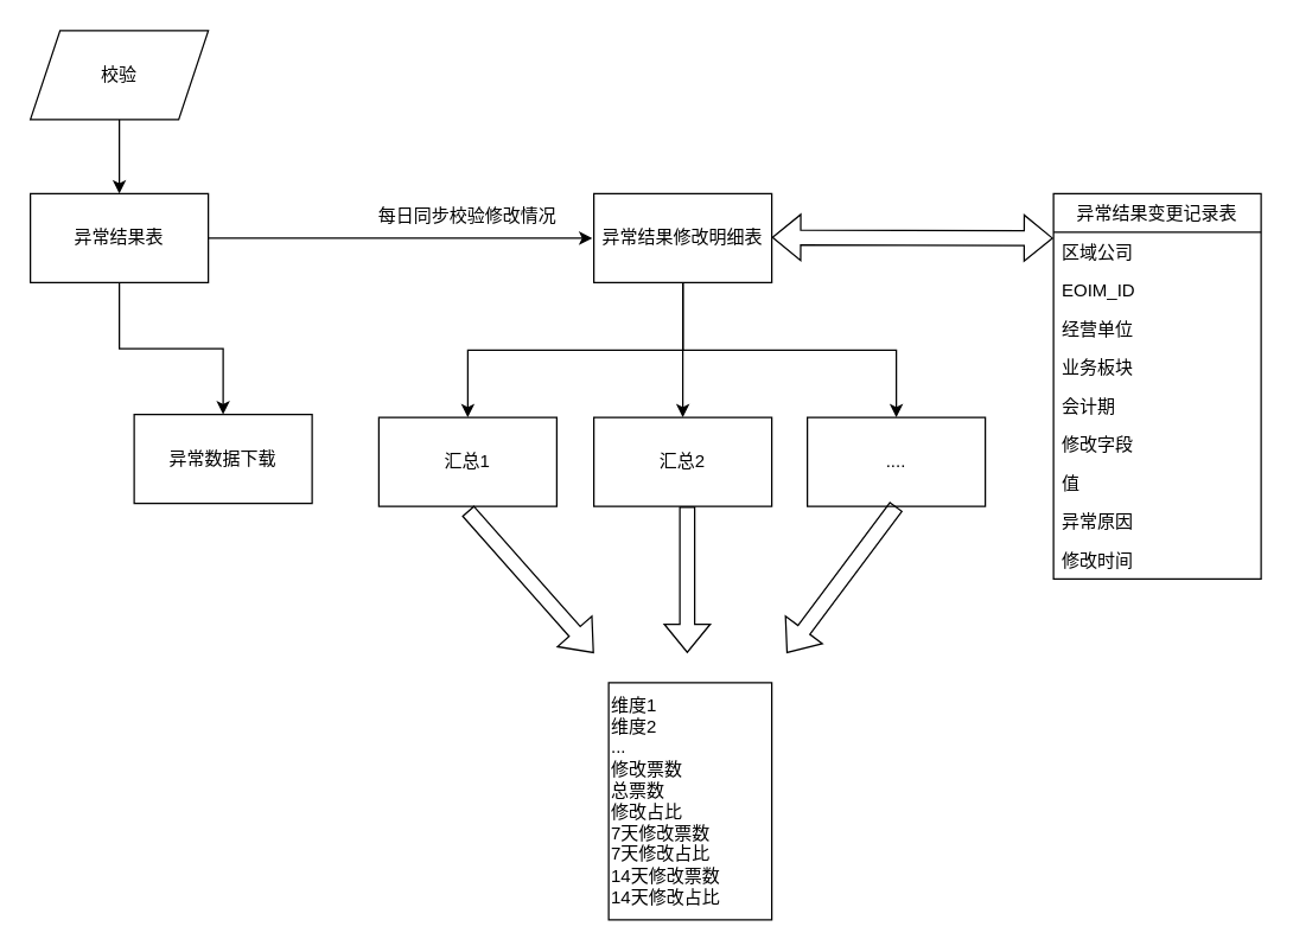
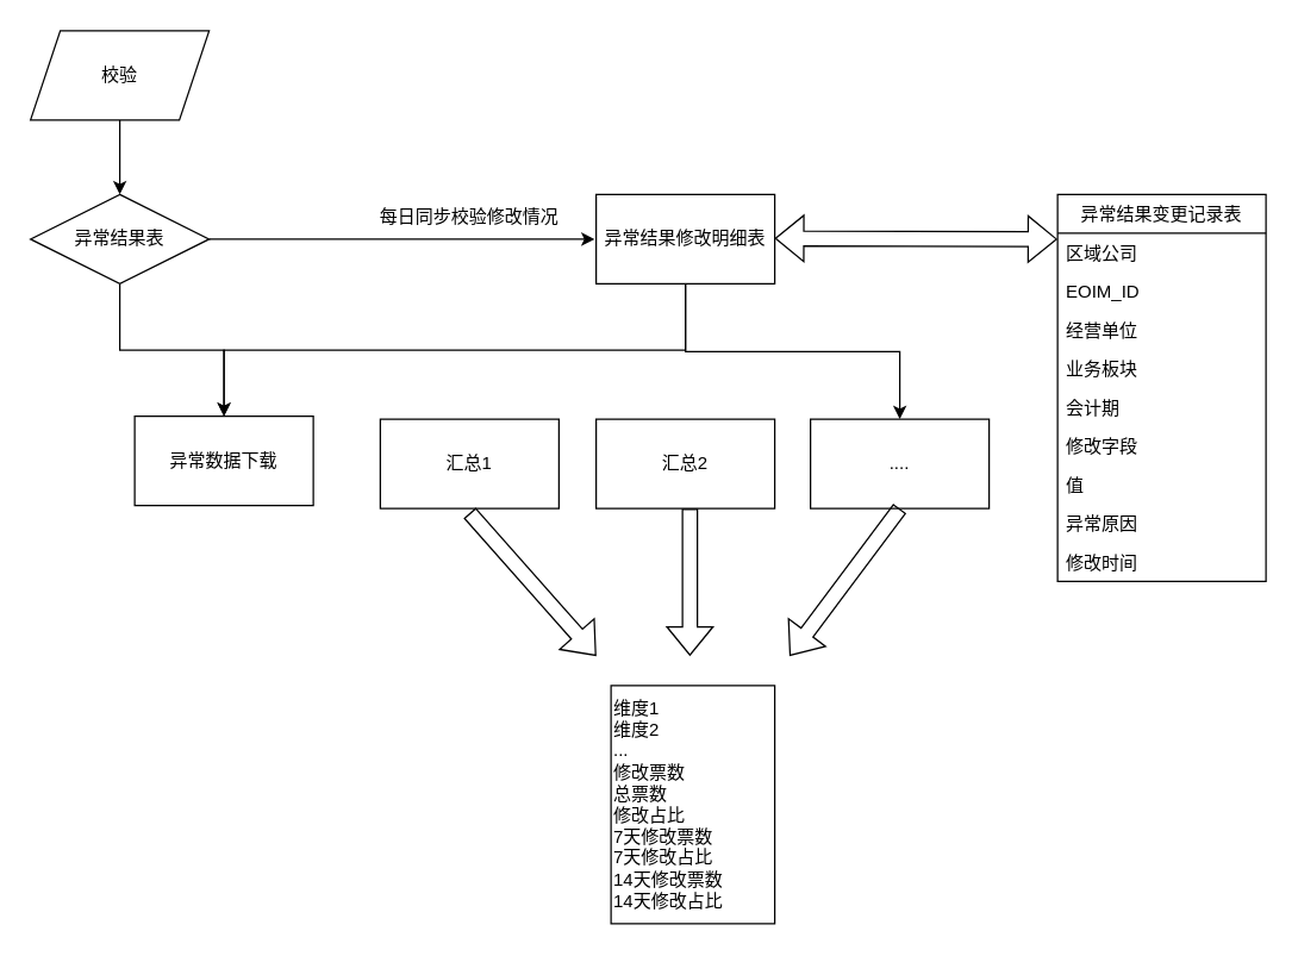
- <mxCell id="6" value="异常结果表" style="rounded=0;whiteSpace=wrap;html=1;" vertex="1" parent="1"><mxGeometry x="20" y="130" width="120" height="60" as="geometry" /></mxCell>
+ <mxCell id="6" value="异常结果表" style="rhombus;whiteSpace=wrap;html=1;" vertex="1" parent="1"><mxGeometry x="20" y="130" width="120" height="60" as="geometry" /></mxCell>
- <mxCell id="11" style="edgeStyle=orthogonalEdgeStyle;rounded=0;orthogonalLoop=1;jettySize=auto;html=1;exitX=0.5;exitY=1;exitDx=0;exitDy=0;" edge="1" parent="1" source="13" target="15"><mxGeometry relative="1" as="geometry" /></mxCell>
+ <mxCell id="11" style="edgeStyle=orthogonalEdgeStyle;rounded=0;orthogonalLoop=1;jettySize=auto;html=1;exitX=0.5;exitY=1;exitDx=0;exitDy=0;" edge="1" parent="1" source="13" target="7"><mxGeometry relative="1" as="geometry" /></mxCell>
- <mxCell id="10" style="edgeStyle=orthogonalEdgeStyle;rounded=0;orthogonalLoop=1;jettySize=auto;html=1;exitX=0.5;exitY=1;exitDx=0;exitDy=0;" edge="1" parent="1" source="13" target="16"><mxGeometry relative="1" as="geometry" /></mxCell>
